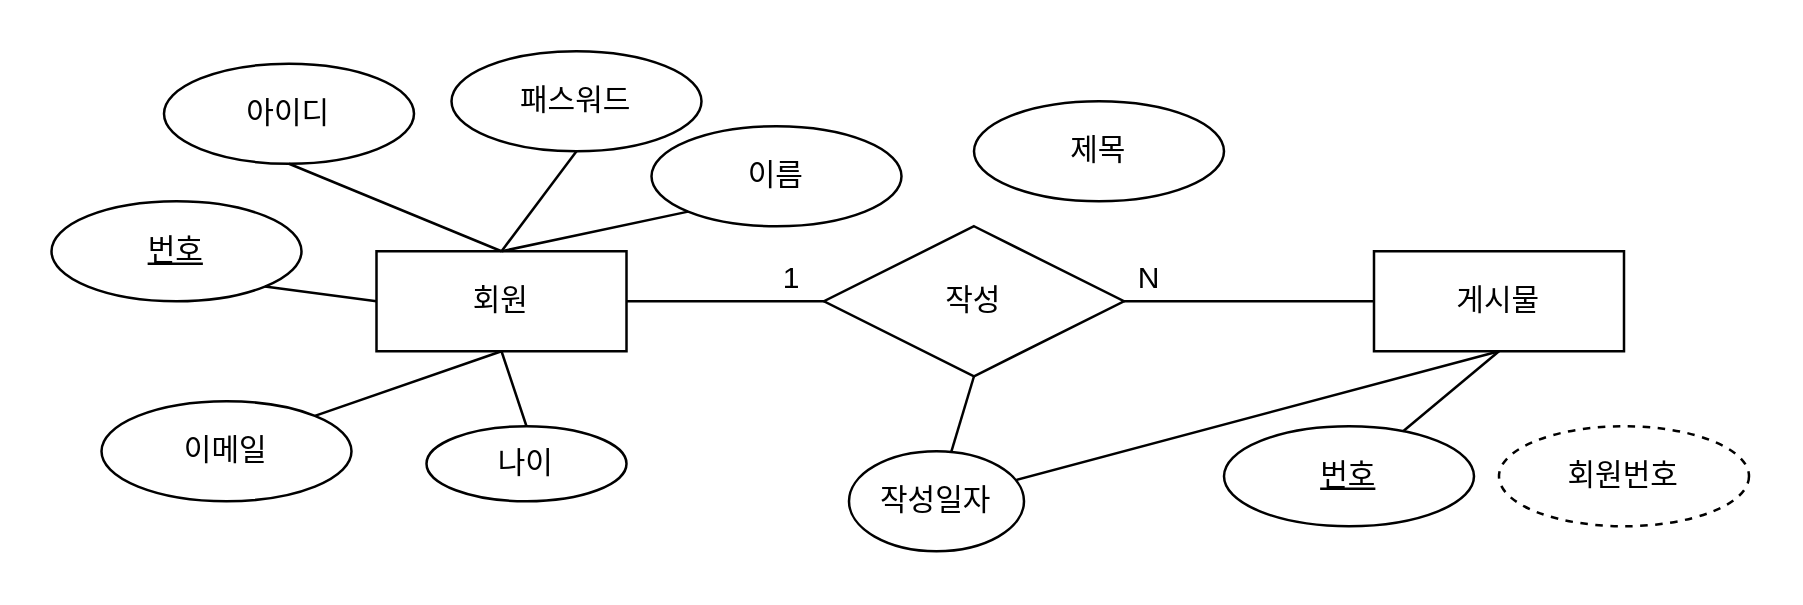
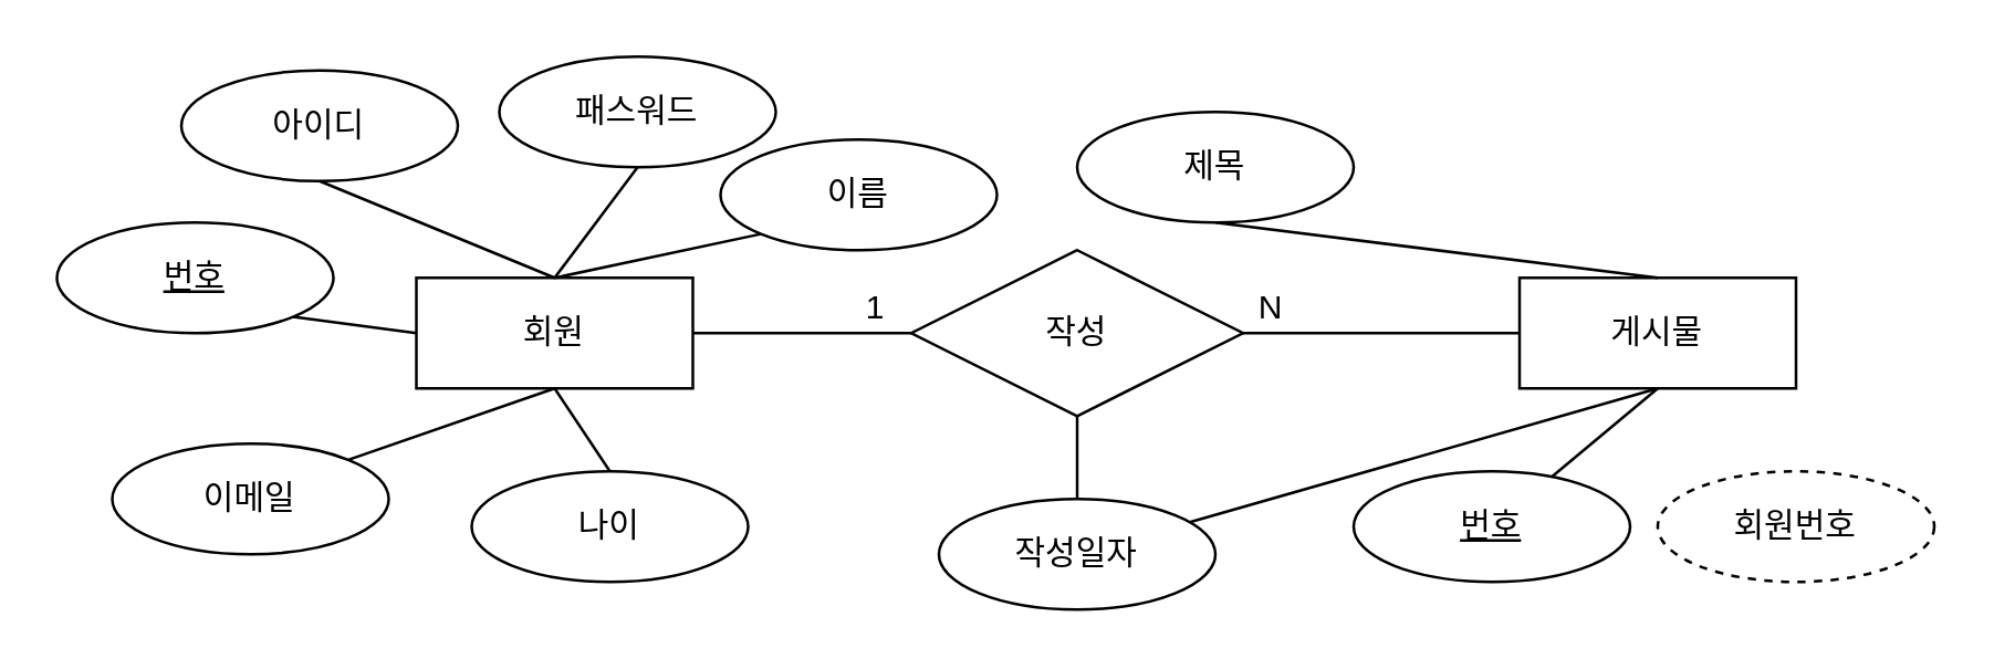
+ <mxCell id="20" value="" style="endArrow=none;html=1;rounded=0;exitX=0.5;exitY=0;exitDx=0;exitDy=0;entryX=0.5;entryY=1;entryDx=0;entryDy=0;" edge="1" parent="1" source="15" target="17"><mxGeometry relative="1" as="geometry"><mxPoint x="689" y="120" as="sourcePoint" /><mxPoint x="849" y="120" as="targetPoint" /></mxGeometry></mxCell>
- <mxCell id="7" value="나이" style="ellipse;whiteSpace=wrap;html=1;align=center;" vertex="1" parent="1"><mxGeometry x="170" y="170" width="80" height="30" as="geometry" /></mxCell>
+ <mxCell id="7" value="나이" style="ellipse;whiteSpace=wrap;html=1;align=center;" vertex="1" parent="1"><mxGeometry x="170" y="170" width="100" height="40" as="geometry" /></mxCell>
- <mxCell id="18" value="작성일자" style="ellipse;whiteSpace=wrap;html=1;align=center;" vertex="1" parent="1"><mxGeometry x="339" y="180" width="70" height="40" as="geometry" /></mxCell>
+ <mxCell id="18" value="작성일자" style="ellipse;whiteSpace=wrap;html=1;align=center;" vertex="1" parent="1"><mxGeometry x="339" y="180" width="100" height="40" as="geometry" /></mxCell>
